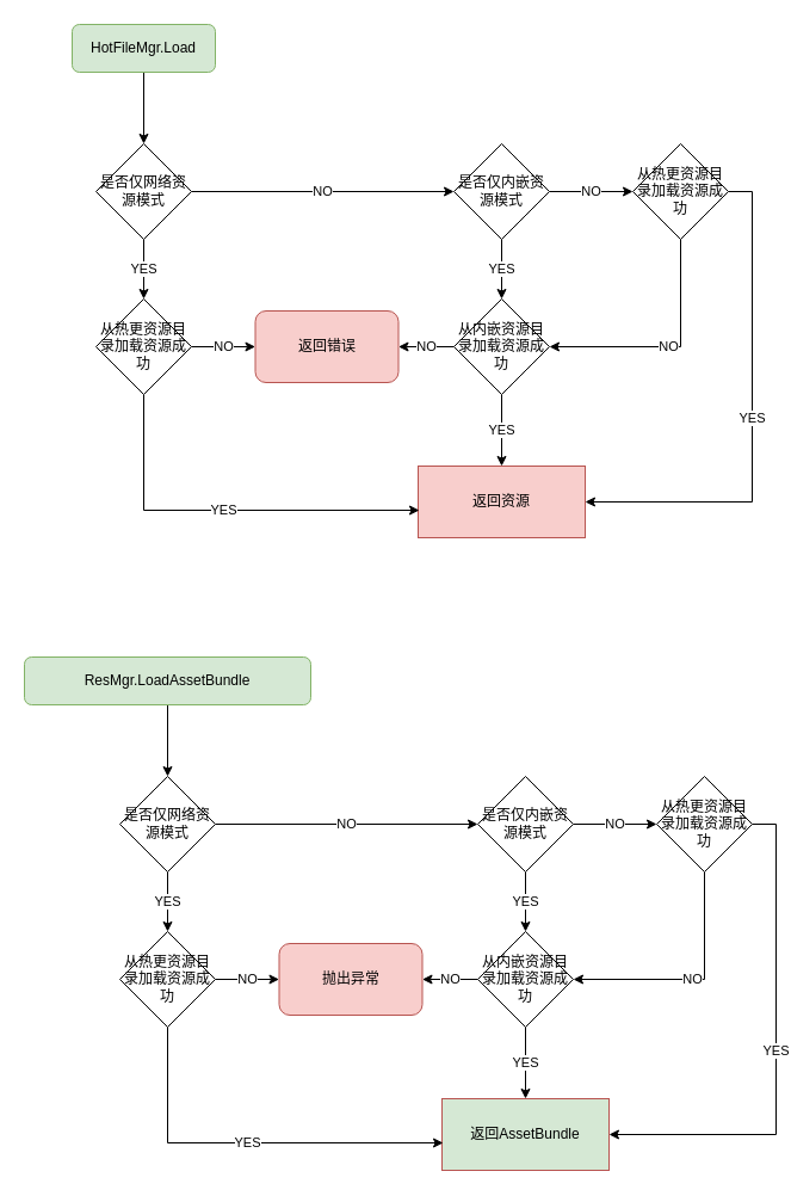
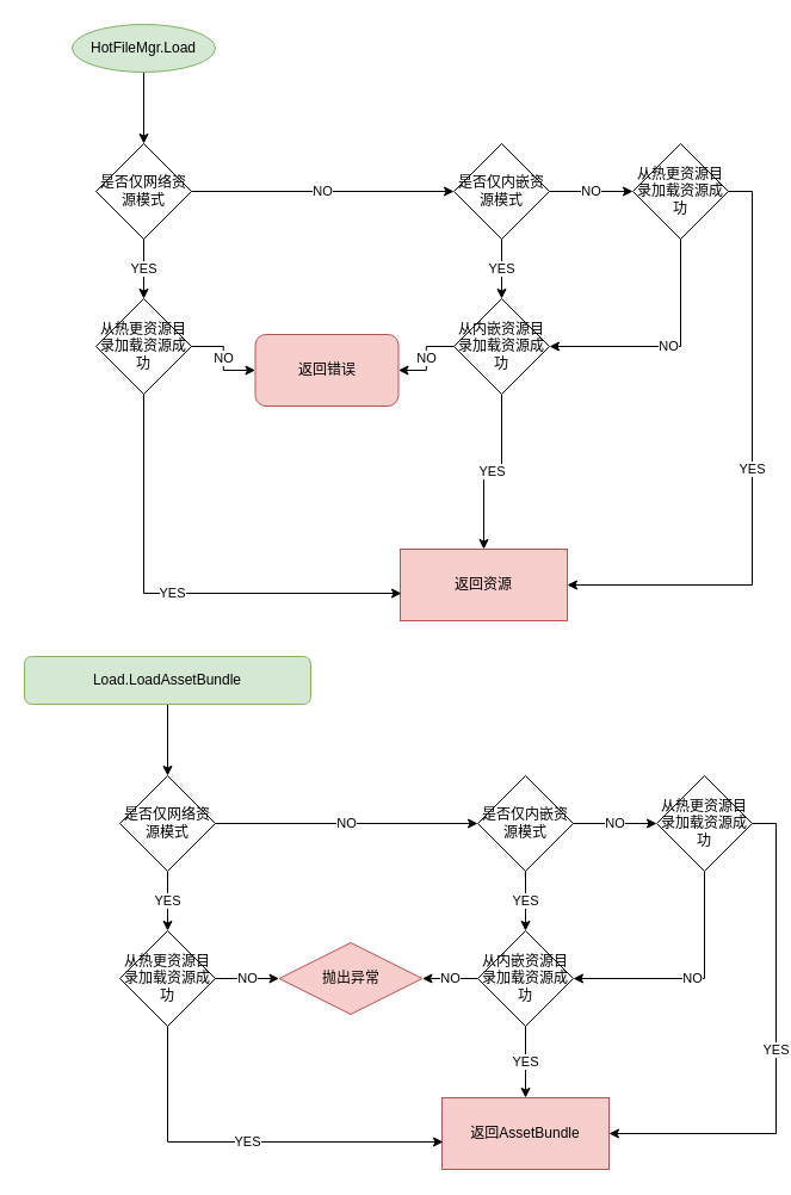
- <mxCell id="3" value="HotFileMgr.Load" style="rounded=1;whiteSpace=wrap;html=1;fontSize=12;glass=0;strokeWidth=1;shadow=0;fillColor=#d5e8d4;strokeColor=#82b366;" parent="1" vertex="1"><mxGeometry x="60" y="20" width="120" height="40" as="geometry" /></mxCell>
+ <mxCell id="3" value="HotFileMgr.Load" style="ellipse;whiteSpace=wrap;html=1;fontSize=12;glass=0;strokeWidth=1;shadow=0;fillColor=#d5e8d4;strokeColor=#82b366;" parent="1" vertex="1"><mxGeometry x="60" y="20" width="120" height="40" as="geometry" /></mxCell>
- <mxCell id="11" value="返回错误" style="rounded=1;whiteSpace=wrap;html=1;fillColor=#f8cecc;strokeColor=#b85450;" vertex="1" parent="1"><mxGeometry x="213.5" y="260" width="120" height="60" as="geometry" /></mxCell>
+ <mxCell id="11" value="返回错误" style="rounded=1;whiteSpace=wrap;html=1;fillColor=#f8cecc;strokeColor=#b85450;" vertex="1" parent="1"><mxGeometry x="213.5" y="280" width="120" height="60" as="geometry" /></mxCell>
- <mxCell id="4" value="返回资源" style="rounded=1;whiteSpace=wrap;html=1;fillColor=#f8cecc;strokeColor=#b85450;arcSize=0;" parent="1" vertex="1"><mxGeometry x="350" y="390" width="140" height="60" as="geometry" /></mxCell>
+ <mxCell id="4" value="返回资源" style="rounded=1;whiteSpace=wrap;html=1;fillColor=#f8cecc;strokeColor=#b85450;arcSize=0;" parent="1" vertex="1"><mxGeometry x="335" y="460" width="140" height="60" as="geometry" /></mxCell>
- <mxCell id="22" value="ResMgr.LoadAssetBundle" style="rounded=1;whiteSpace=wrap;html=1;fontSize=12;glass=0;strokeWidth=1;shadow=0;fillColor=#d5e8d4;strokeColor=#82b366;" vertex="1" parent="1"><mxGeometry x="20" y="550" width="240" height="40" as="geometry" /></mxCell>
+ <mxCell id="22" value="Load.LoadAssetBundle" style="rounded=1;whiteSpace=wrap;html=1;fontSize=12;glass=0;strokeWidth=1;shadow=0;fillColor=#d5e8d4;strokeColor=#82b366;" vertex="1" parent="1"><mxGeometry x="20" y="550" width="240" height="40" as="geometry" /></mxCell>
- <mxCell id="30" value="抛出异常" style="rounded=1;whiteSpace=wrap;html=1;fillColor=#f8cecc;strokeColor=#b85450;" vertex="1" parent="1"><mxGeometry x="233.5" y="790" width="120" height="60" as="geometry" /></mxCell>
+ <mxCell id="30" value="抛出异常" style="rhombus;whiteSpace=wrap;html=1;fillColor=#f8cecc;strokeColor=#b85450;" vertex="1" parent="1"><mxGeometry x="233.5" y="790" width="120" height="60" as="geometry" /></mxCell>
- <mxCell id="23" value="返回AssetBundle" style="rounded=1;whiteSpace=wrap;html=1;fillColor=#d5e8d4;strokeColor=#b85450;arcSize=0;" vertex="1" parent="1"><mxGeometry x="370" y="920" width="140" height="60" as="geometry" /></mxCell>
+ <mxCell id="23" value="返回AssetBundle" style="rounded=1;whiteSpace=wrap;html=1;fillColor=#f8cecc;strokeColor=#b85450;arcSize=0;" vertex="1" parent="1"><mxGeometry x="370" y="920" width="140" height="60" as="geometry" /></mxCell>
